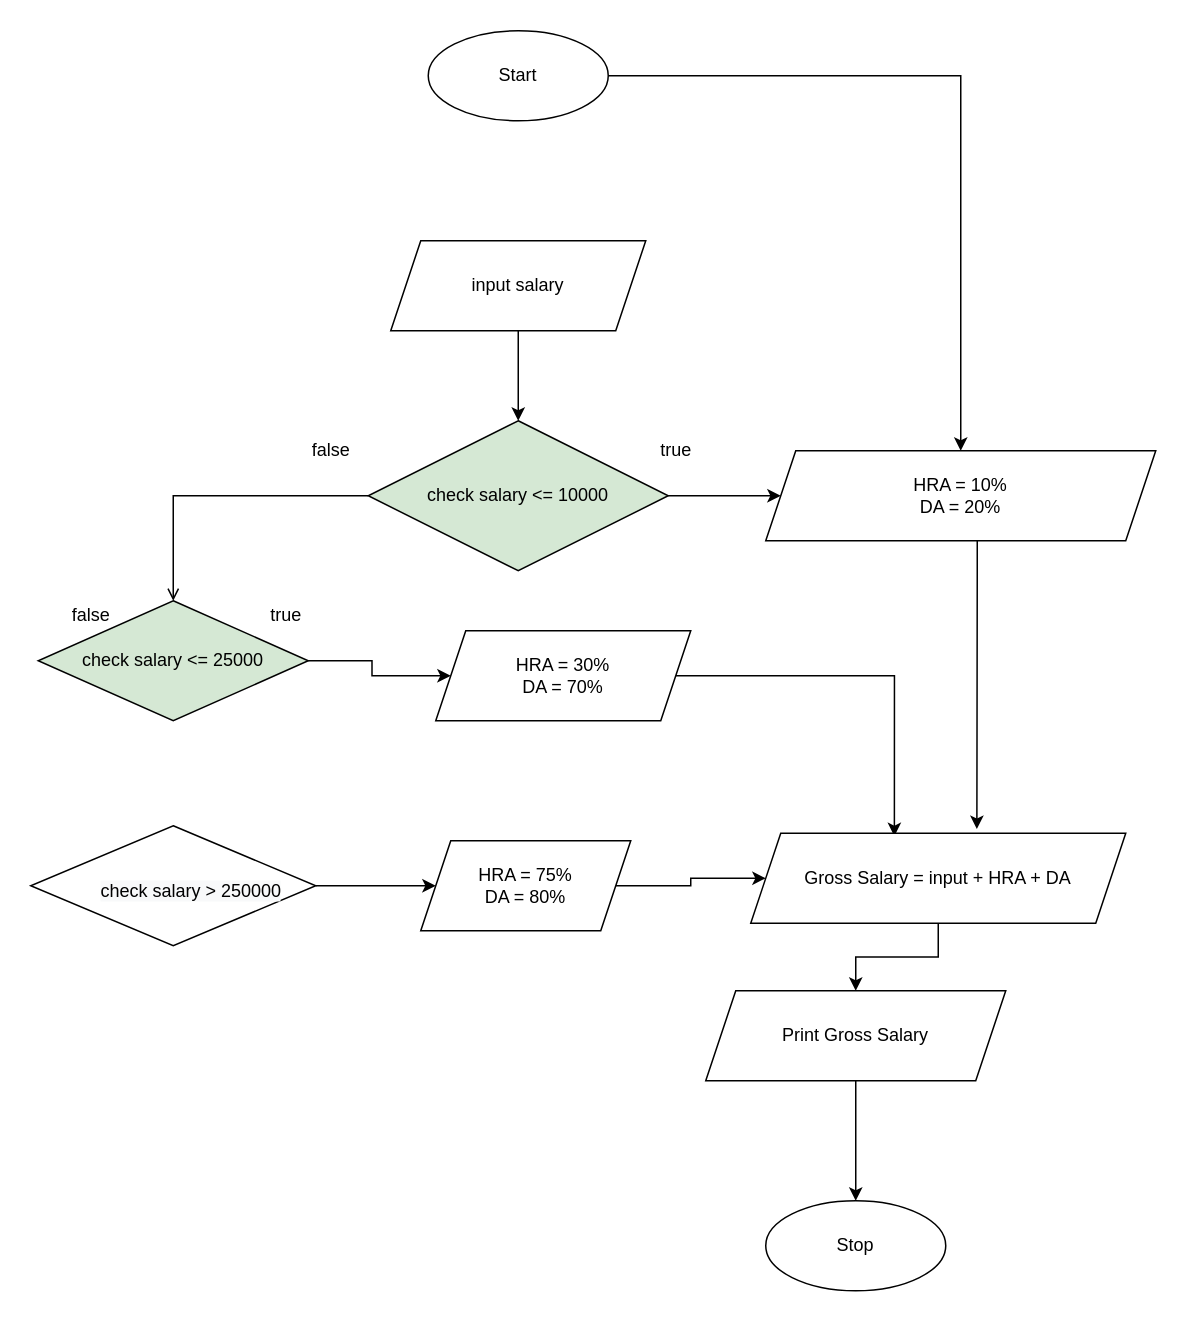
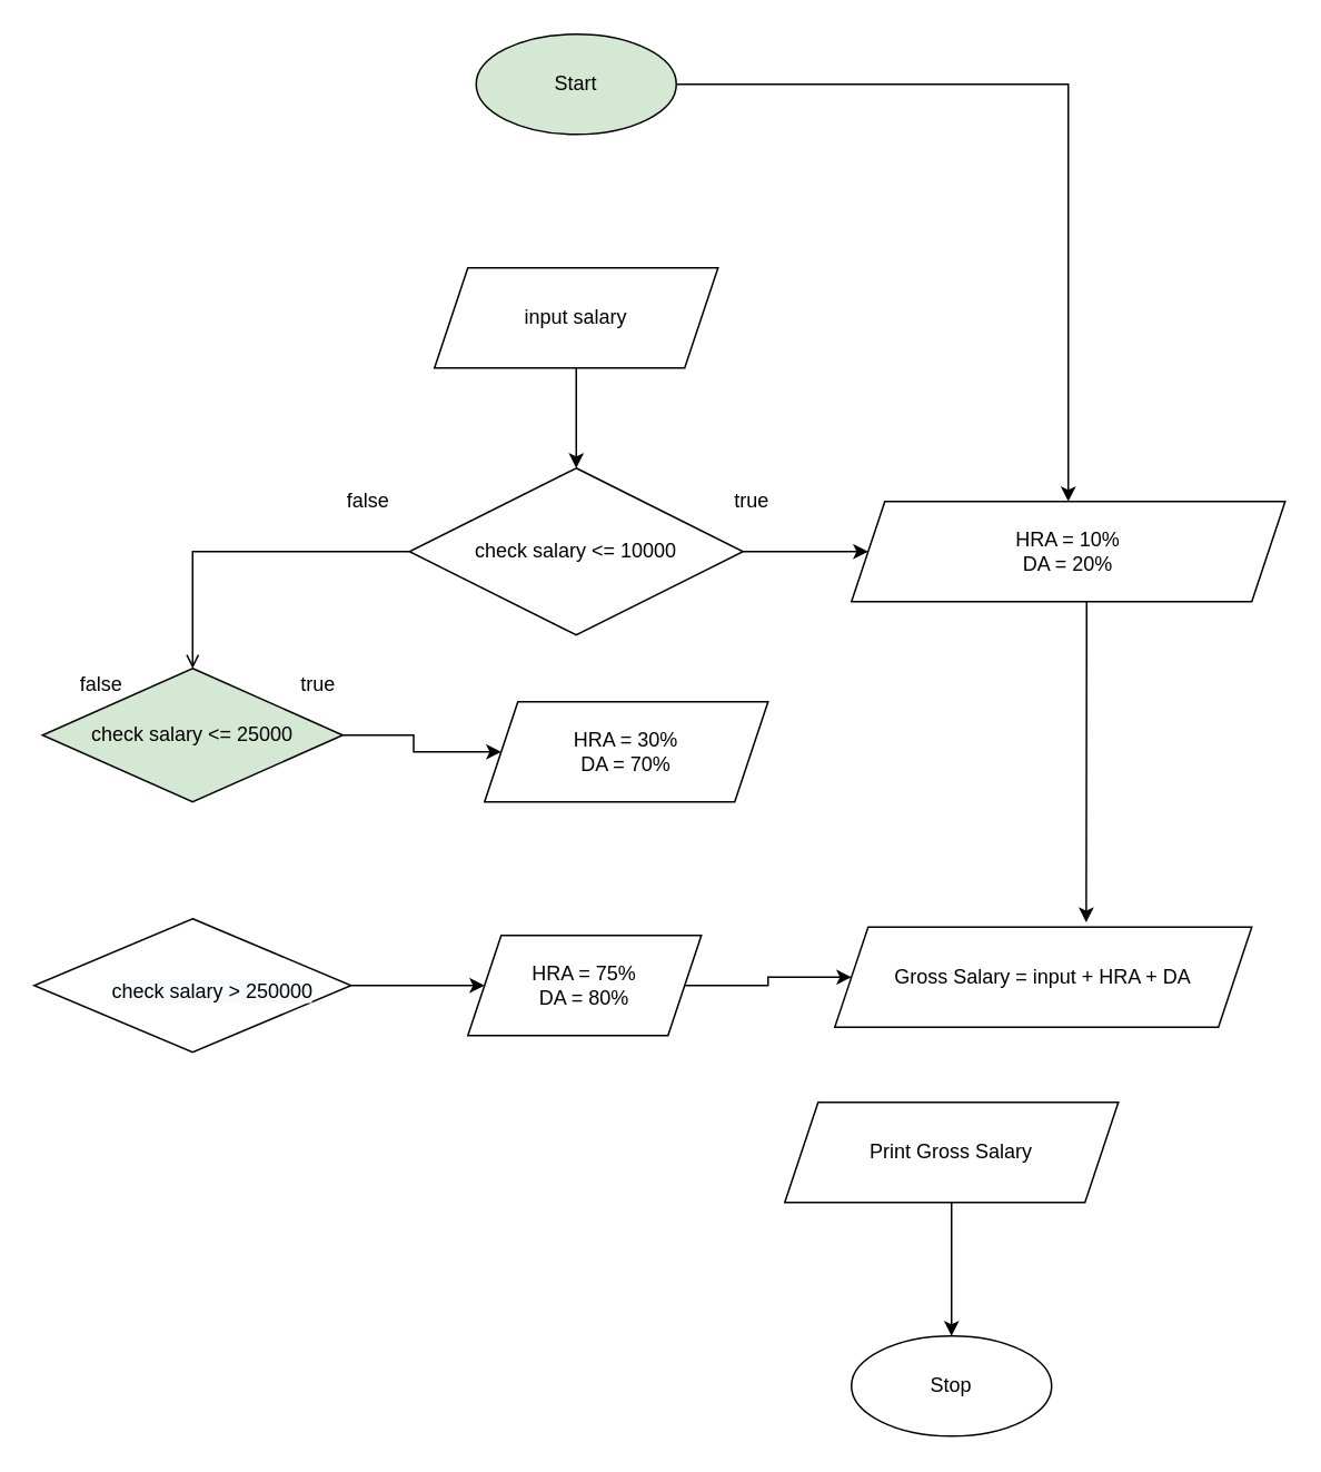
- <mxCell id="3" value="Start" style="ellipse;whiteSpace=wrap;html=1;" vertex="1" parent="1"><mxGeometry x="285" y="20" width="120" height="60" as="geometry" /></mxCell>
+ <mxCell id="3" value="Start" style="ellipse;whiteSpace=wrap;html=1;fillColor=#d5e8d4;" vertex="1" parent="1"><mxGeometry x="285" y="20" width="120" height="60" as="geometry" /></mxCell>
- <mxCell id="8" value="check salary &amp;lt;= 10000" style="rhombus;whiteSpace=wrap;html=1;fillColor=#d5e8d4;" vertex="1" parent="1"><mxGeometry x="245" y="280" width="200" height="100" as="geometry" /></mxCell>
+ <mxCell id="8" value="check salary &amp;lt;= 10000" style="rhombus;whiteSpace=wrap;html=1;" vertex="1" parent="1"><mxGeometry x="245" y="280" width="200" height="100" as="geometry" /></mxCell>
- <mxCell id="13" style="edgeStyle=orthogonalEdgeStyle;rounded=0;orthogonalLoop=1;jettySize=auto;html=1;entryX=0.383;entryY=0.033;entryDx=0;entryDy=0;entryPerimeter=0;" edge="1" parent="1" source="14" target="16"><mxGeometry relative="1" as="geometry" /></mxCell>
- <mxCell id="15" style="edgeStyle=orthogonalEdgeStyle;rounded=0;orthogonalLoop=1;jettySize=auto;html=1;entryX=0.5;entryY=0;entryDx=0;entryDy=0;" edge="1" parent="1" source="16" target="22"><mxGeometry relative="1" as="geometry" /></mxCell>
